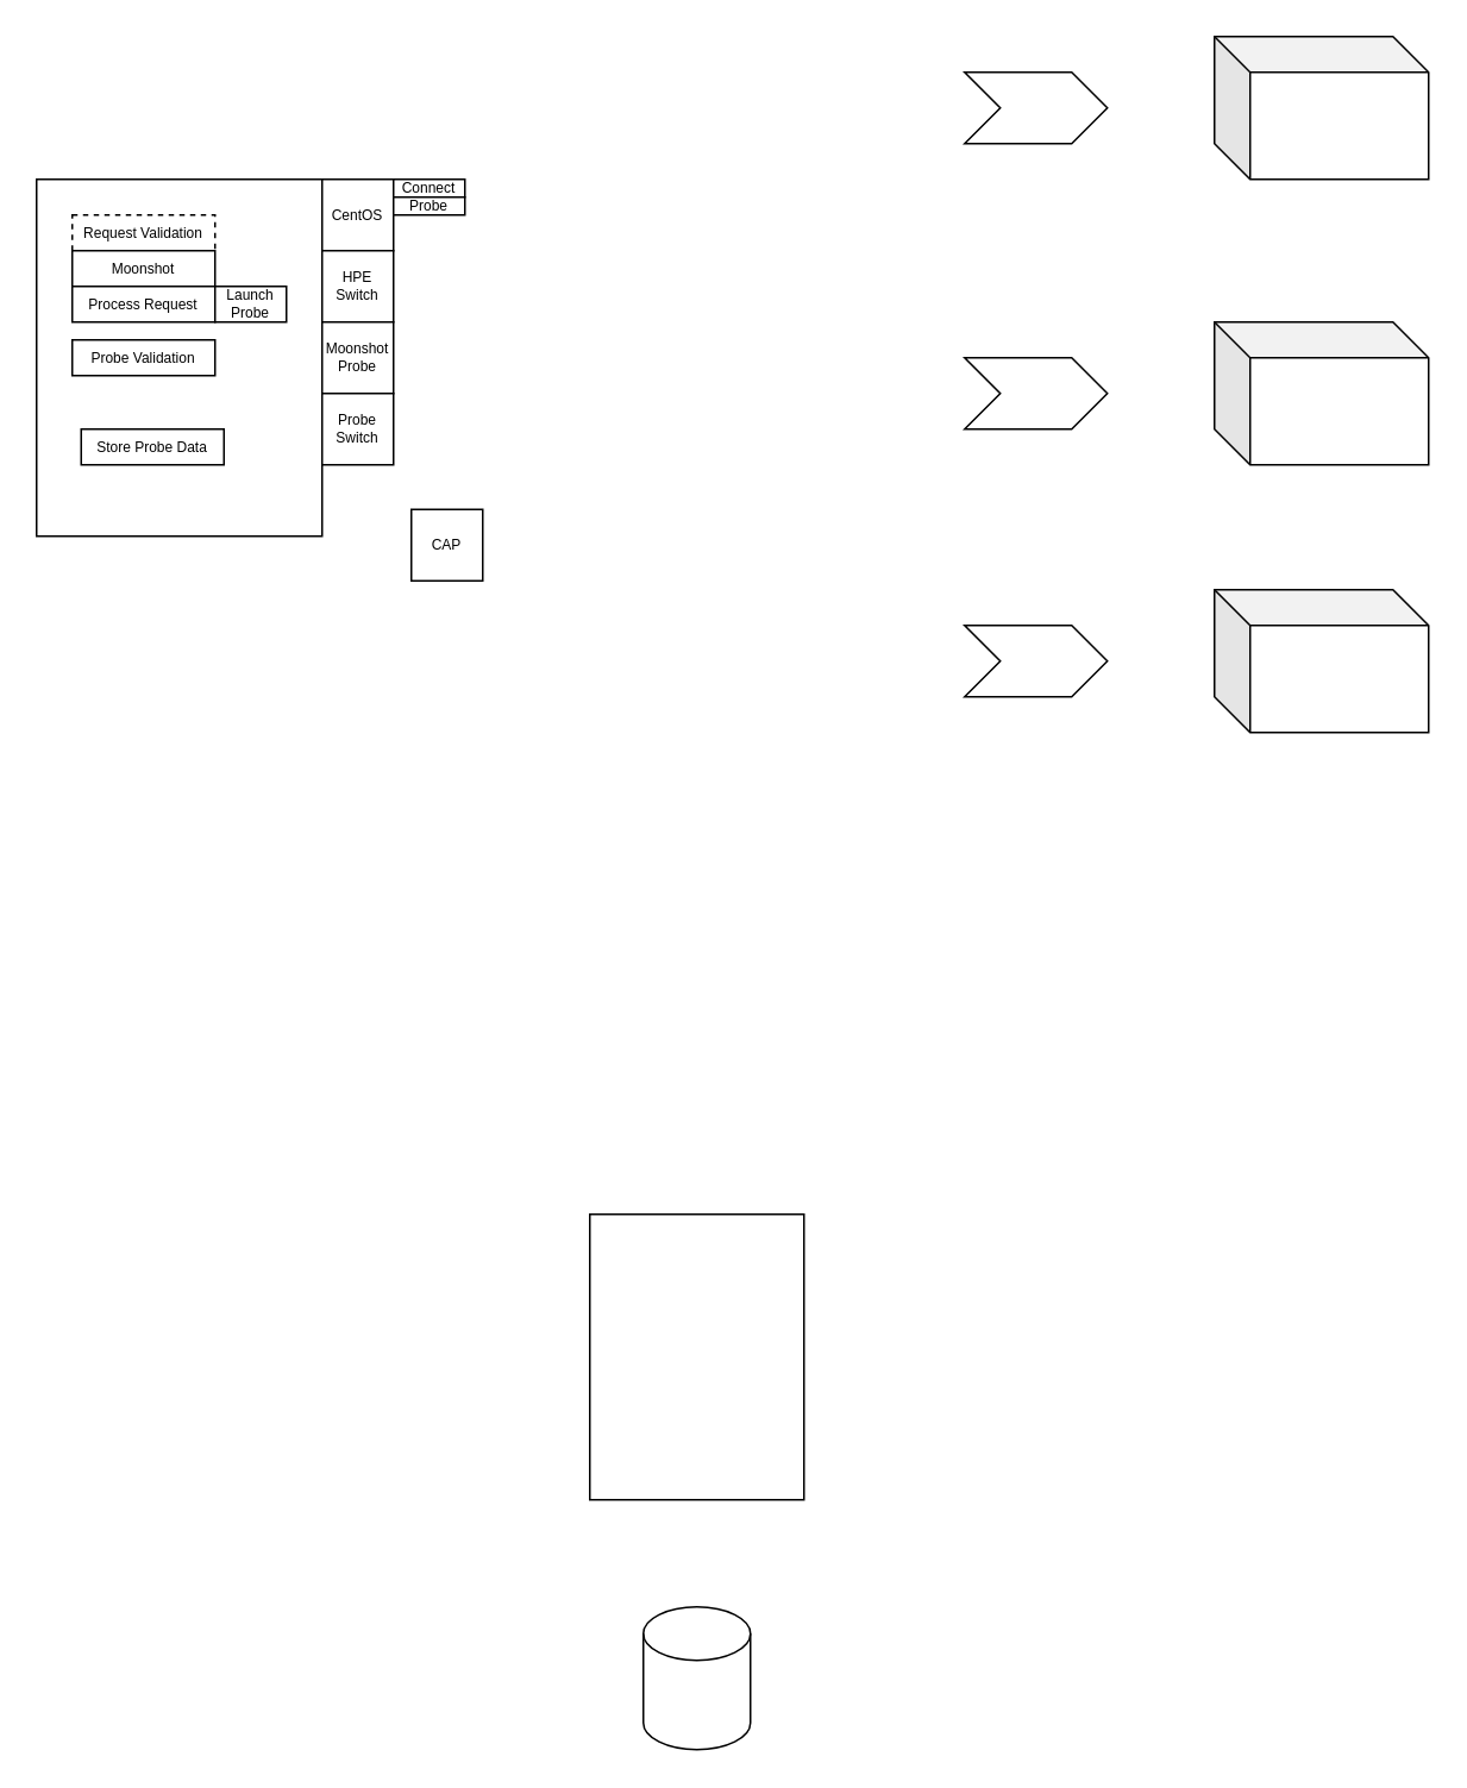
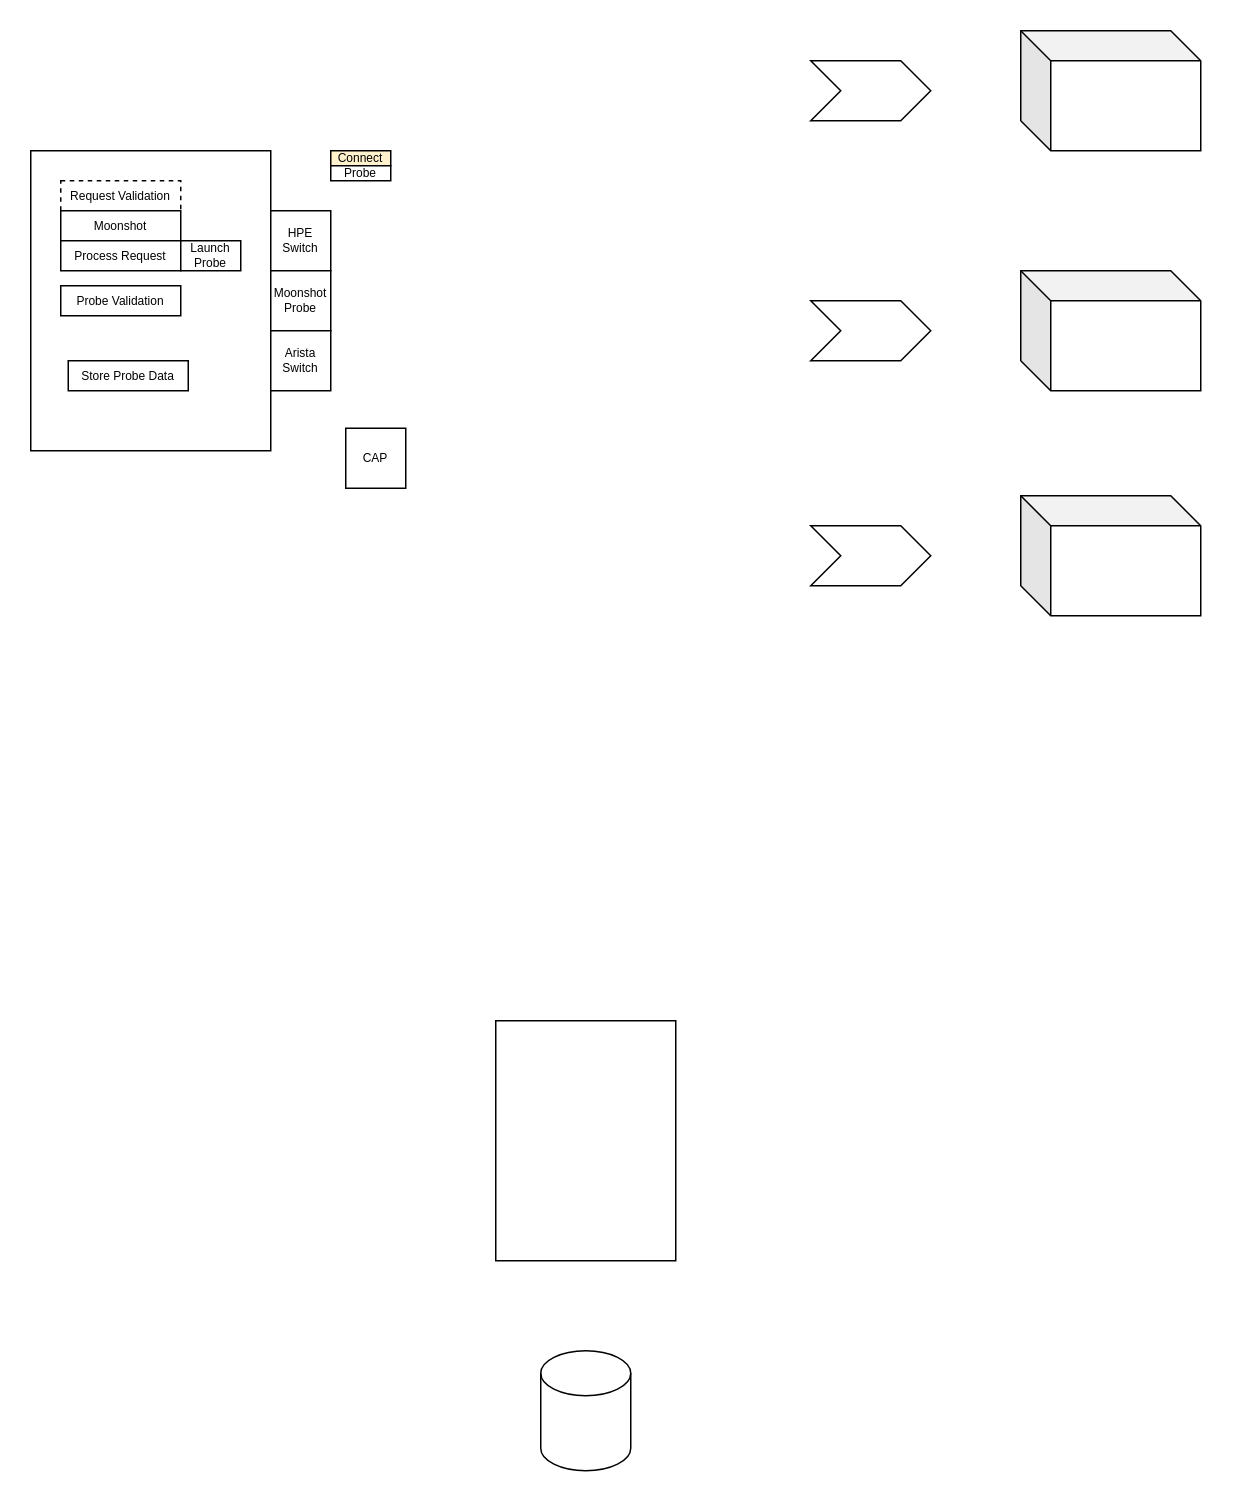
- <mxCell id="16" value="Connect" style="rounded=0;whiteSpace=wrap;html=1;fontSize=8;" vertex="1" parent="1"><mxGeometry x="220" y="100" width="40" height="10" as="geometry" /></mxCell>
+ <mxCell id="16" value="Connect" style="rounded=0;whiteSpace=wrap;html=1;fontSize=8;fillColor=#fff2cc;" vertex="1" parent="1"><mxGeometry x="220" y="100" width="40" height="10" as="geometry" /></mxCell>
- <mxCell id="11" value="&lt;font style=&quot;font-size: 8px;&quot;&gt;CentOS&lt;/font&gt;" style="rounded=0;whiteSpace=wrap;html=1;fontSize=8;" vertex="1" parent="1"><mxGeometry x="180" y="100" width="40" height="40" as="geometry" /></mxCell>
- <mxCell id="14" value="&lt;font style=&quot;font-size: 8px;&quot;&gt;Probe Switch&lt;/font&gt;" style="rounded=0;whiteSpace=wrap;html=1;fontSize=8;" vertex="1" parent="1"><mxGeometry x="180" y="220" width="40" height="40" as="geometry" /></mxCell>
+ <mxCell id="14" value="&lt;font style=&quot;font-size: 8px;&quot;&gt;Arista Switch&lt;/font&gt;" style="rounded=0;whiteSpace=wrap;html=1;fontSize=8;" vertex="1" parent="1"><mxGeometry x="180" y="220" width="40" height="40" as="geometry" /></mxCell>
